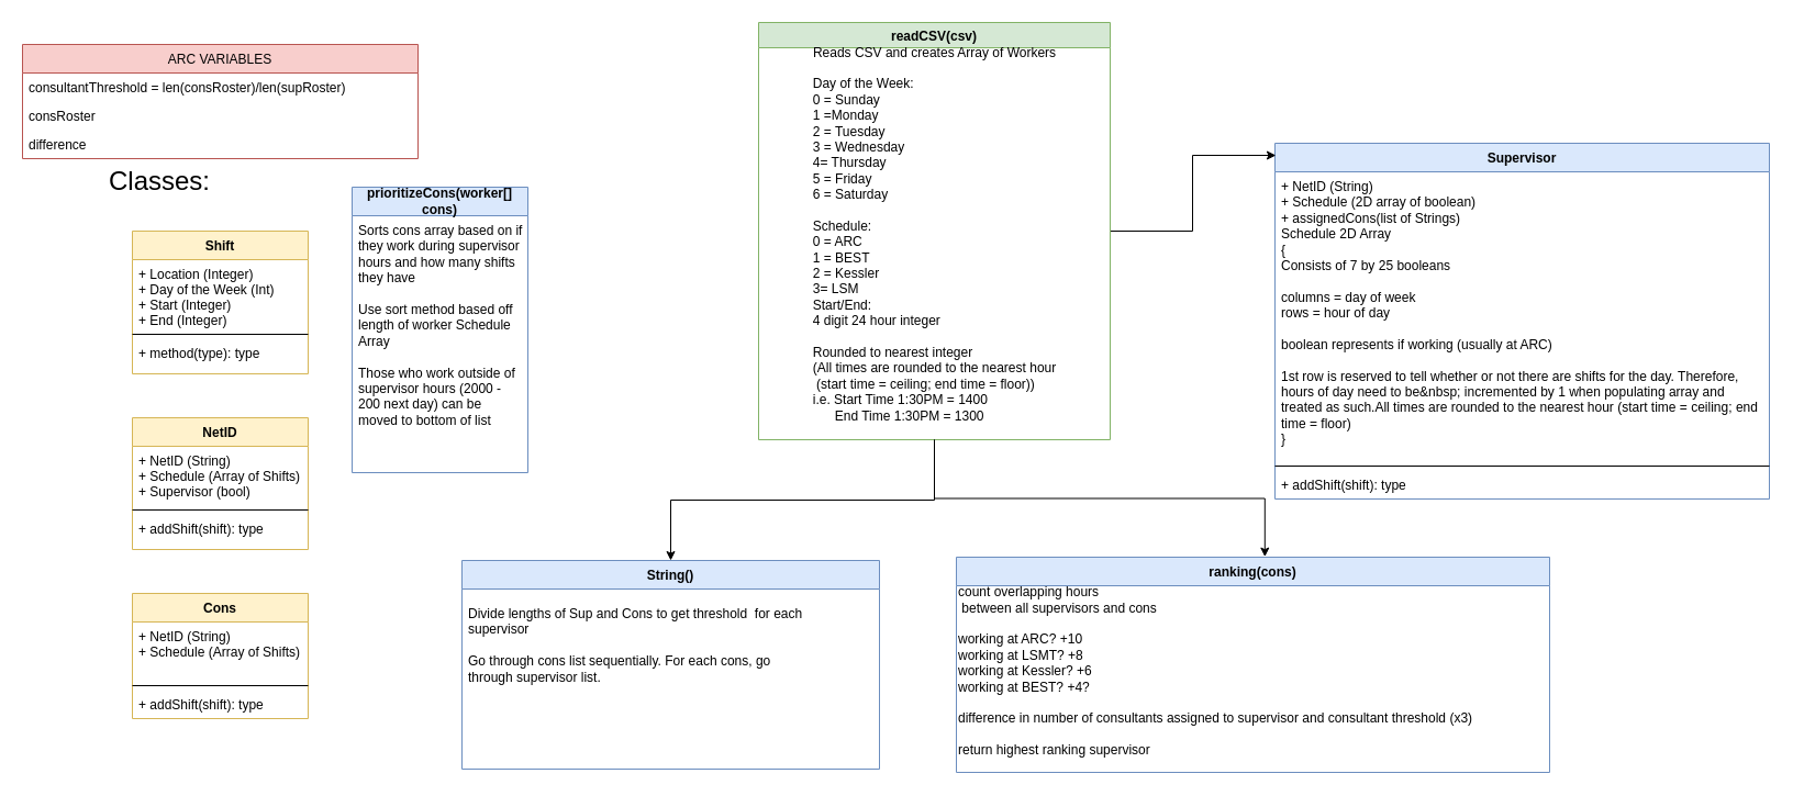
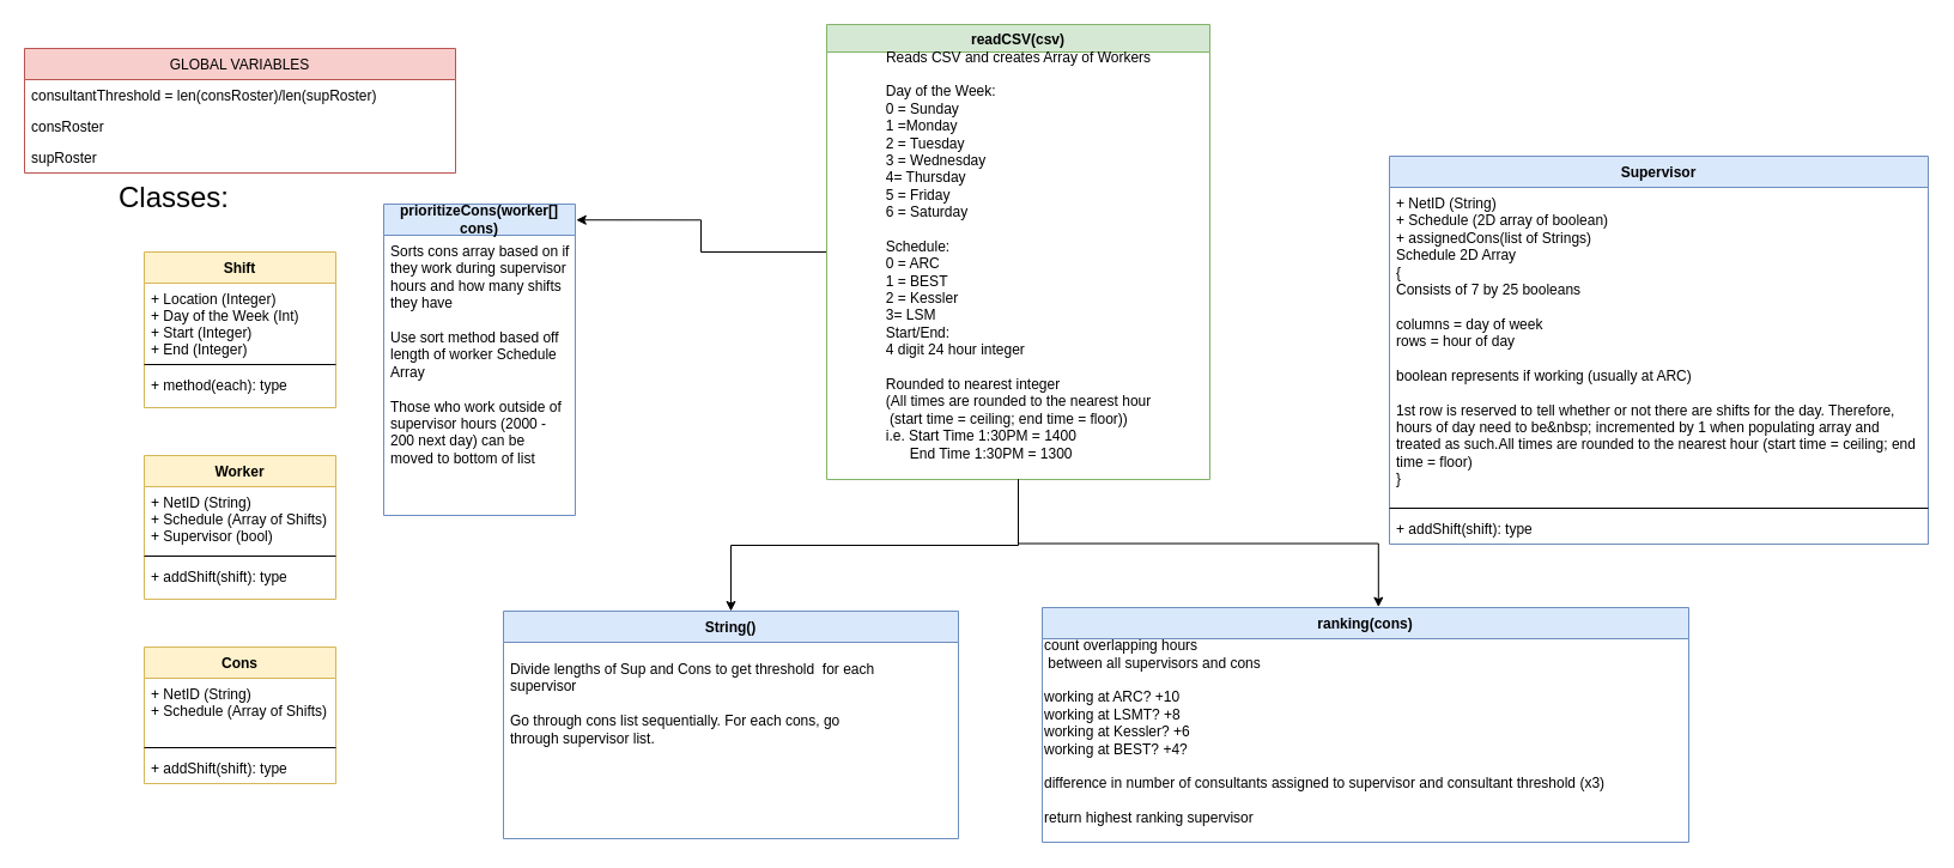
- <mxCell id="6" value="ARC VARIABLES" style="swimlane;fontStyle=0;childLayout=stackLayout;horizontal=1;startSize=26;fillColor=#f8cecc;horizontalStack=0;resizeParent=1;resizeParentMax=0;resizeLast=0;collapsible=1;marginBottom=0;strokeColor=#b85450;" parent="1" vertex="1"><mxGeometry x="20" y="40" width="360" height="104" as="geometry" /></mxCell>
+ <mxCell id="6" value="GLOBAL VARIABLES" style="swimlane;fontStyle=0;childLayout=stackLayout;horizontal=1;startSize=26;fillColor=#f8cecc;horizontalStack=0;resizeParent=1;resizeParentMax=0;resizeLast=0;collapsible=1;marginBottom=0;strokeColor=#b85450;" parent="1" vertex="1"><mxGeometry x="20" y="40" width="360" height="104" as="geometry" /></mxCell>
- <mxCell id="9" value="difference" style="text;strokeColor=none;fillColor=none;align=left;verticalAlign=top;spacingLeft=4;spacingRight=4;overflow=hidden;rotatable=0;points=[[0,0.5],[1,0.5]];portConstraint=eastwest;" parent="6" vertex="1"><mxGeometry y="78" width="360" height="26" as="geometry" /></mxCell>
+ <mxCell id="9" value="supRoster" style="text;strokeColor=none;fillColor=none;align=left;verticalAlign=top;spacingLeft=4;spacingRight=4;overflow=hidden;rotatable=0;points=[[0,0.5],[1,0.5]];portConstraint=eastwest;" parent="6" vertex="1"><mxGeometry y="78" width="360" height="26" as="geometry" /></mxCell>
- <mxCell id="10" style="edgeStyle=orthogonalEdgeStyle;rounded=0;orthogonalLoop=1;jettySize=auto;html=1;entryX=0.002;entryY=0.034;entryDx=0;entryDy=0;entryPerimeter=0;" edge="1" parent="1" source="12" target="2"><mxGeometry relative="1" as="geometry" /></mxCell>
+ <mxCell id="11" style="edgeStyle=orthogonalEdgeStyle;rounded=0;orthogonalLoop=1;jettySize=auto;html=1;entryX=1.005;entryY=0.051;entryDx=0;entryDy=0;entryPerimeter=0;" edge="1" parent="1" source="12" target="33"><mxGeometry relative="1" as="geometry" /></mxCell>
- <mxCell id="21" value="+ method(type): type" style="text;strokeColor=none;fillColor=none;align=left;verticalAlign=top;spacingLeft=4;spacingRight=4;overflow=hidden;rotatable=0;points=[[0,0.5],[1,0.5]];portConstraint=eastwest;" parent="18" vertex="1"><mxGeometry y="98" width="160" height="32" as="geometry" /></mxCell>
+ <mxCell id="21" value="+ method(each): type" style="text;strokeColor=none;fillColor=none;align=left;verticalAlign=top;spacingLeft=4;spacingRight=4;overflow=hidden;rotatable=0;points=[[0,0.5],[1,0.5]];portConstraint=eastwest;" parent="18" vertex="1"><mxGeometry y="98" width="160" height="32" as="geometry" /></mxCell>
- <mxCell id="14" value="NetID" style="swimlane;fontStyle=1;align=center;verticalAlign=top;childLayout=stackLayout;horizontal=1;startSize=26;horizontalStack=0;resizeParent=1;resizeParentMax=0;resizeLast=0;collapsible=1;marginBottom=0;fillColor=#fff2cc;strokeColor=#d6b656;" parent="1" vertex="1"><mxGeometry x="120" y="380" width="160" height="120" as="geometry" /></mxCell>
+ <mxCell id="14" value="Worker" style="swimlane;fontStyle=1;align=center;verticalAlign=top;childLayout=stackLayout;horizontal=1;startSize=26;horizontalStack=0;resizeParent=1;resizeParentMax=0;resizeLast=0;collapsible=1;marginBottom=0;fillColor=#fff2cc;strokeColor=#d6b656;" parent="1" vertex="1"><mxGeometry x="120" y="380" width="160" height="120" as="geometry" /></mxCell>
